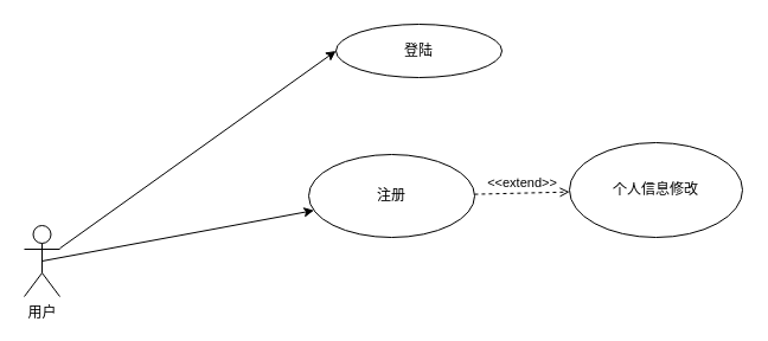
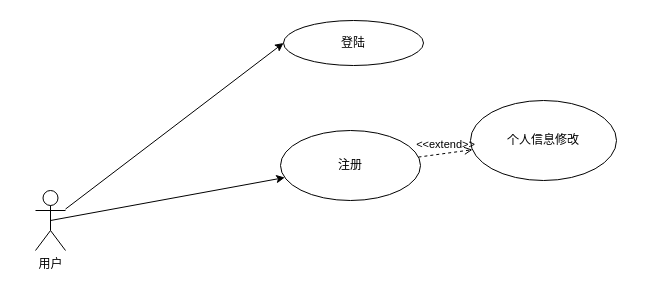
- <mxCell id="7" value="个人信息修改" style="ellipse;whiteSpace=wrap;html=1;" parent="1" vertex="1"><mxGeometry x="480" y="120" width="146" height="80" as="geometry" /></mxCell>
+ <mxCell id="7" value="个人信息修改" style="ellipse;whiteSpace=wrap;html=1;" parent="1" vertex="1"><mxGeometry x="470" y="100" width="146" height="80" as="geometry" /></mxCell>
- <mxCell id="6" value="&lt;font style=&quot;vertical-align: inherit;&quot;&gt;&lt;font style=&quot;vertical-align: inherit;&quot;&gt;&lt;font style=&quot;vertical-align: inherit;&quot;&gt;&lt;font style=&quot;vertical-align: inherit;&quot;&gt;注册&lt;/font&gt;&lt;/font&gt;&lt;br&gt;&lt;/font&gt;&lt;/font&gt;" style="ellipse;whiteSpace=wrap;html=1;" parent="1" vertex="1"><mxGeometry x="260" y="130" width="140" height="70" as="geometry" /></mxCell>
+ <mxCell id="6" value="&lt;font style=&quot;vertical-align: inherit;&quot;&gt;&lt;font style=&quot;vertical-align: inherit;&quot;&gt;&lt;font style=&quot;vertical-align: inherit;&quot;&gt;&lt;font style=&quot;vertical-align: inherit;&quot;&gt;注册&lt;/font&gt;&lt;/font&gt;&lt;br&gt;&lt;/font&gt;&lt;/font&gt;" style="ellipse;whiteSpace=wrap;html=1;" parent="1" vertex="1"><mxGeometry x="280" y="130" width="140" height="70" as="geometry" /></mxCell>
- <mxCell id="4" value="&lt;font style=&quot;vertical-align: inherit;&quot;&gt;&lt;font style=&quot;vertical-align: inherit;&quot;&gt;用户&lt;br&gt;&lt;br&gt;&lt;/font&gt;&lt;/font&gt;" style="shape=umlActor;verticalLabelPosition=bottom;verticalAlign=top;html=1;" parent="1" vertex="1"><mxGeometry x="20" y="190" width="30" height="60" as="geometry" /></mxCell>
+ <mxCell id="4" value="&lt;font style=&quot;vertical-align: inherit;&quot;&gt;&lt;font style=&quot;vertical-align: inherit;&quot;&gt;用户&lt;br&gt;&lt;br&gt;&lt;/font&gt;&lt;/font&gt;" style="shape=umlActor;verticalLabelPosition=bottom;verticalAlign=top;html=1;" parent="1" vertex="1"><mxGeometry x="35" y="190" width="30" height="60" as="geometry" /></mxCell>
